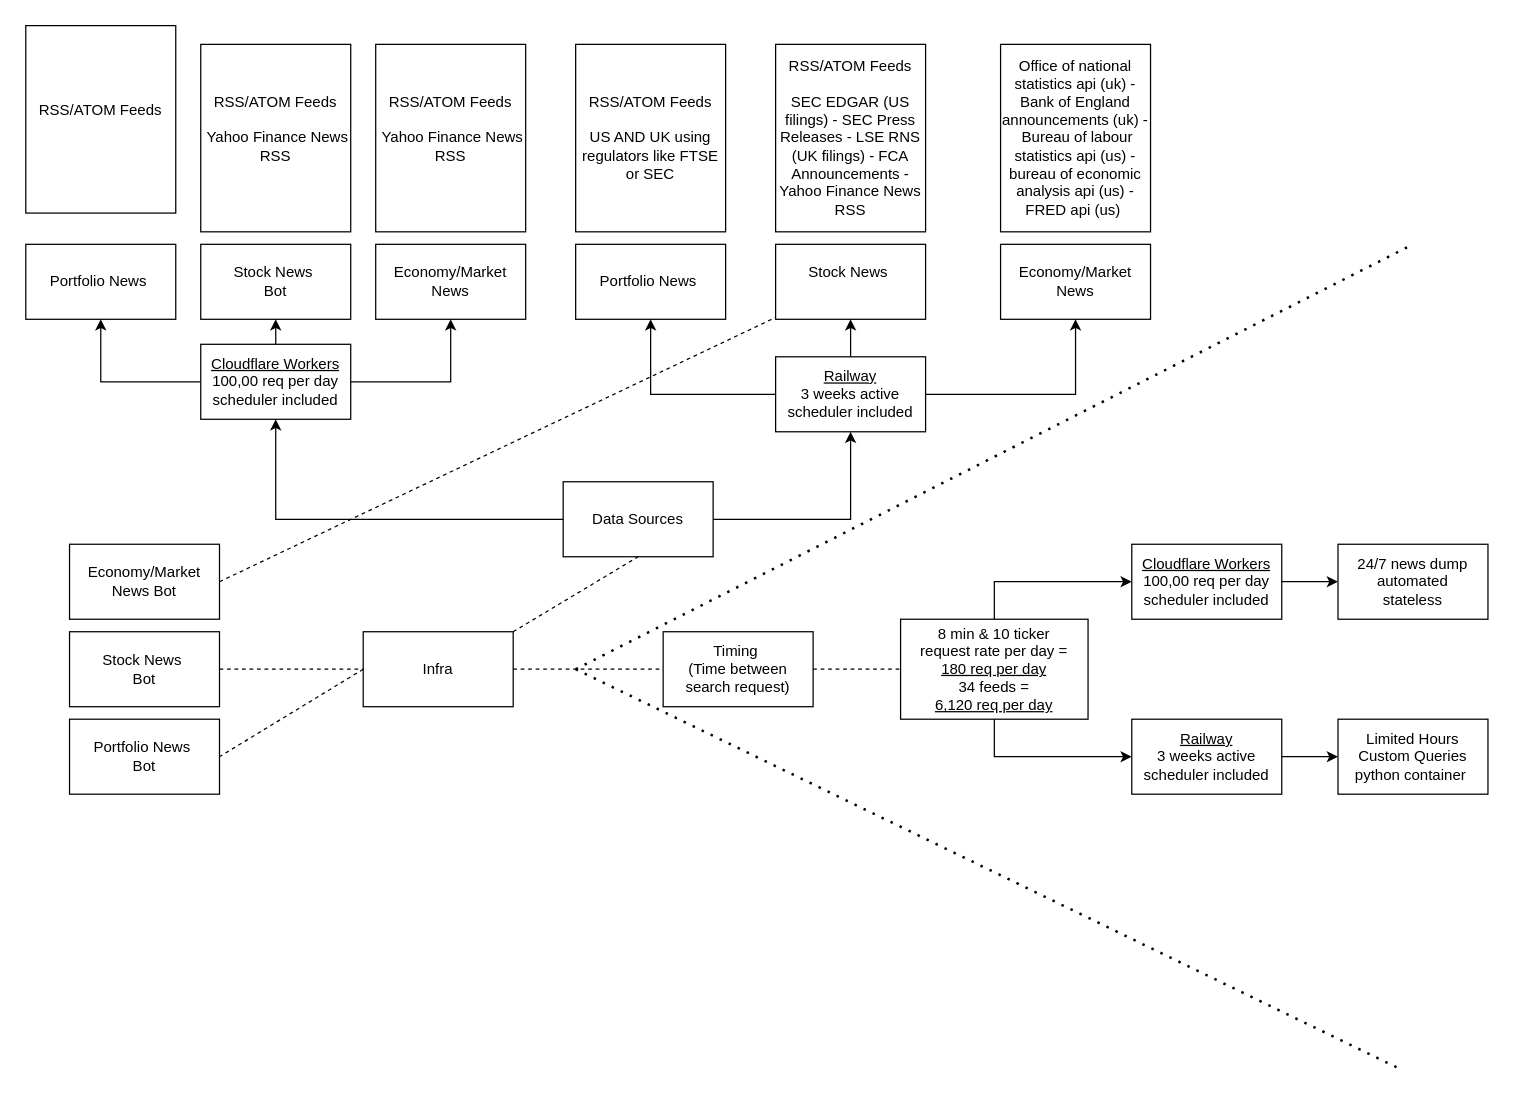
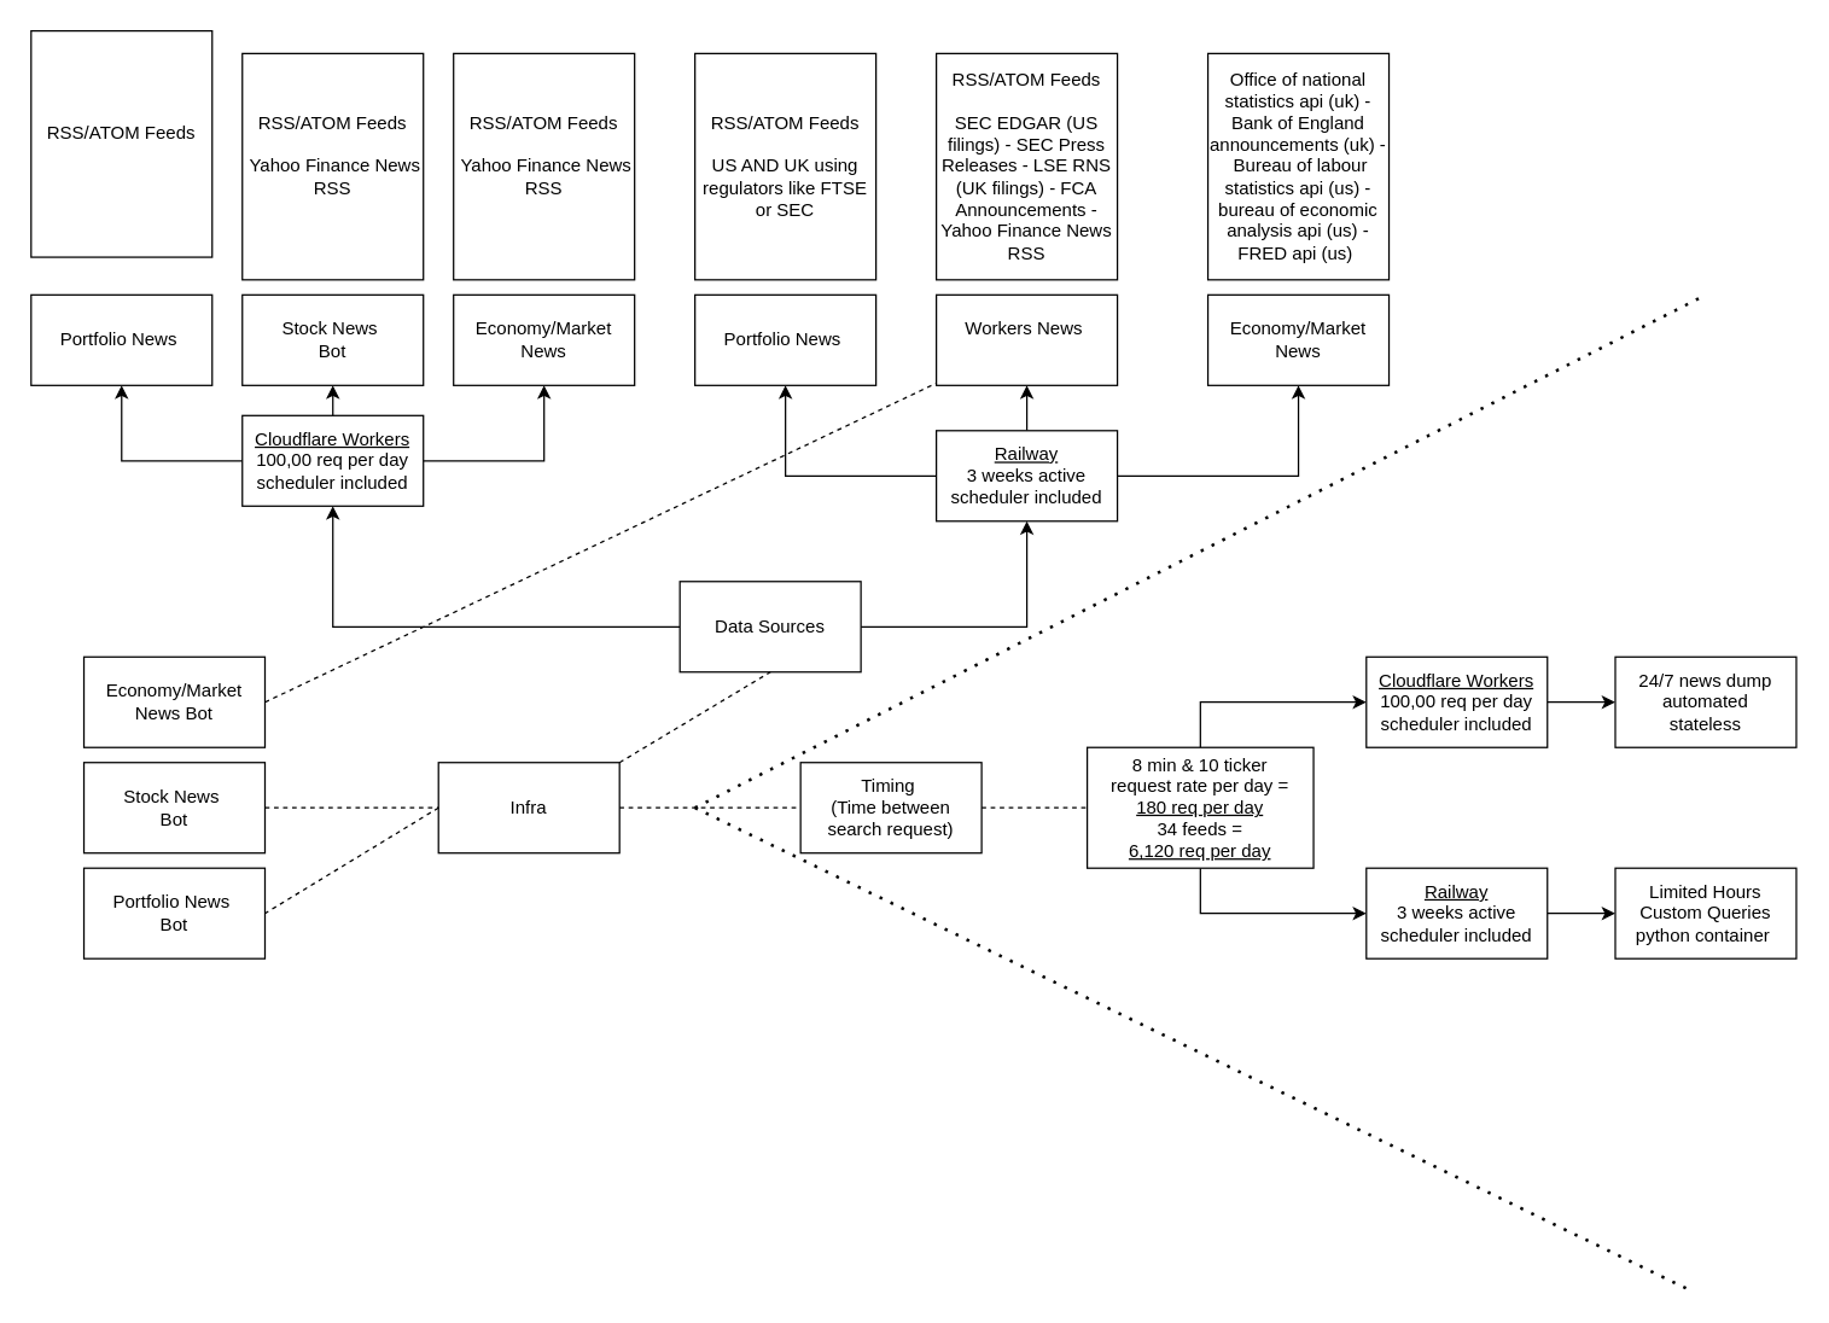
- <mxCell id="35" value="Stock News&amp;nbsp;&lt;div&gt;&lt;br&gt;&lt;/div&gt;" style="rounded=0;whiteSpace=wrap;html=1;" vertex="1" parent="1"><mxGeometry x="620" y="195" width="120" height="60" as="geometry" /></mxCell>
+ <mxCell id="35" value="Workers News&amp;nbsp;&lt;div&gt;&lt;br&gt;&lt;/div&gt;" style="rounded=0;whiteSpace=wrap;html=1;" vertex="1" parent="1"><mxGeometry x="620" y="195" width="120" height="60" as="geometry" /></mxCell>
